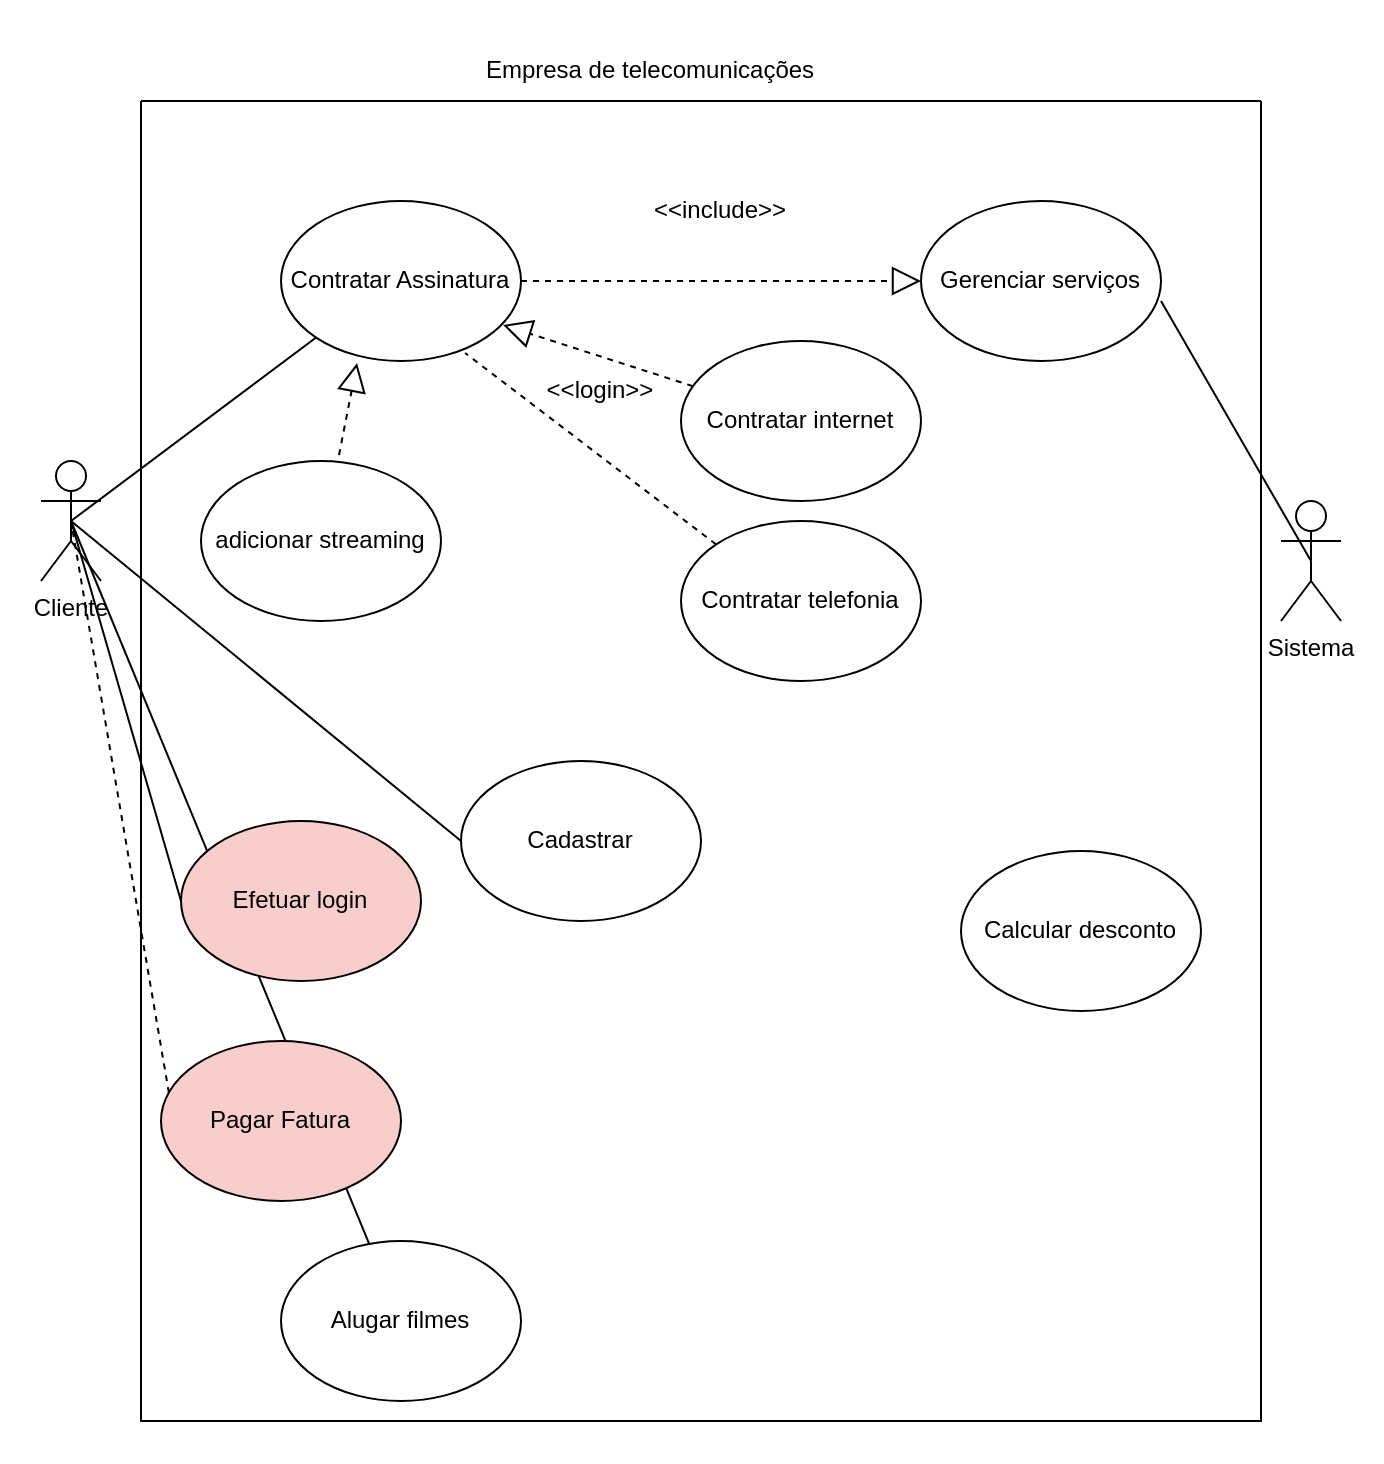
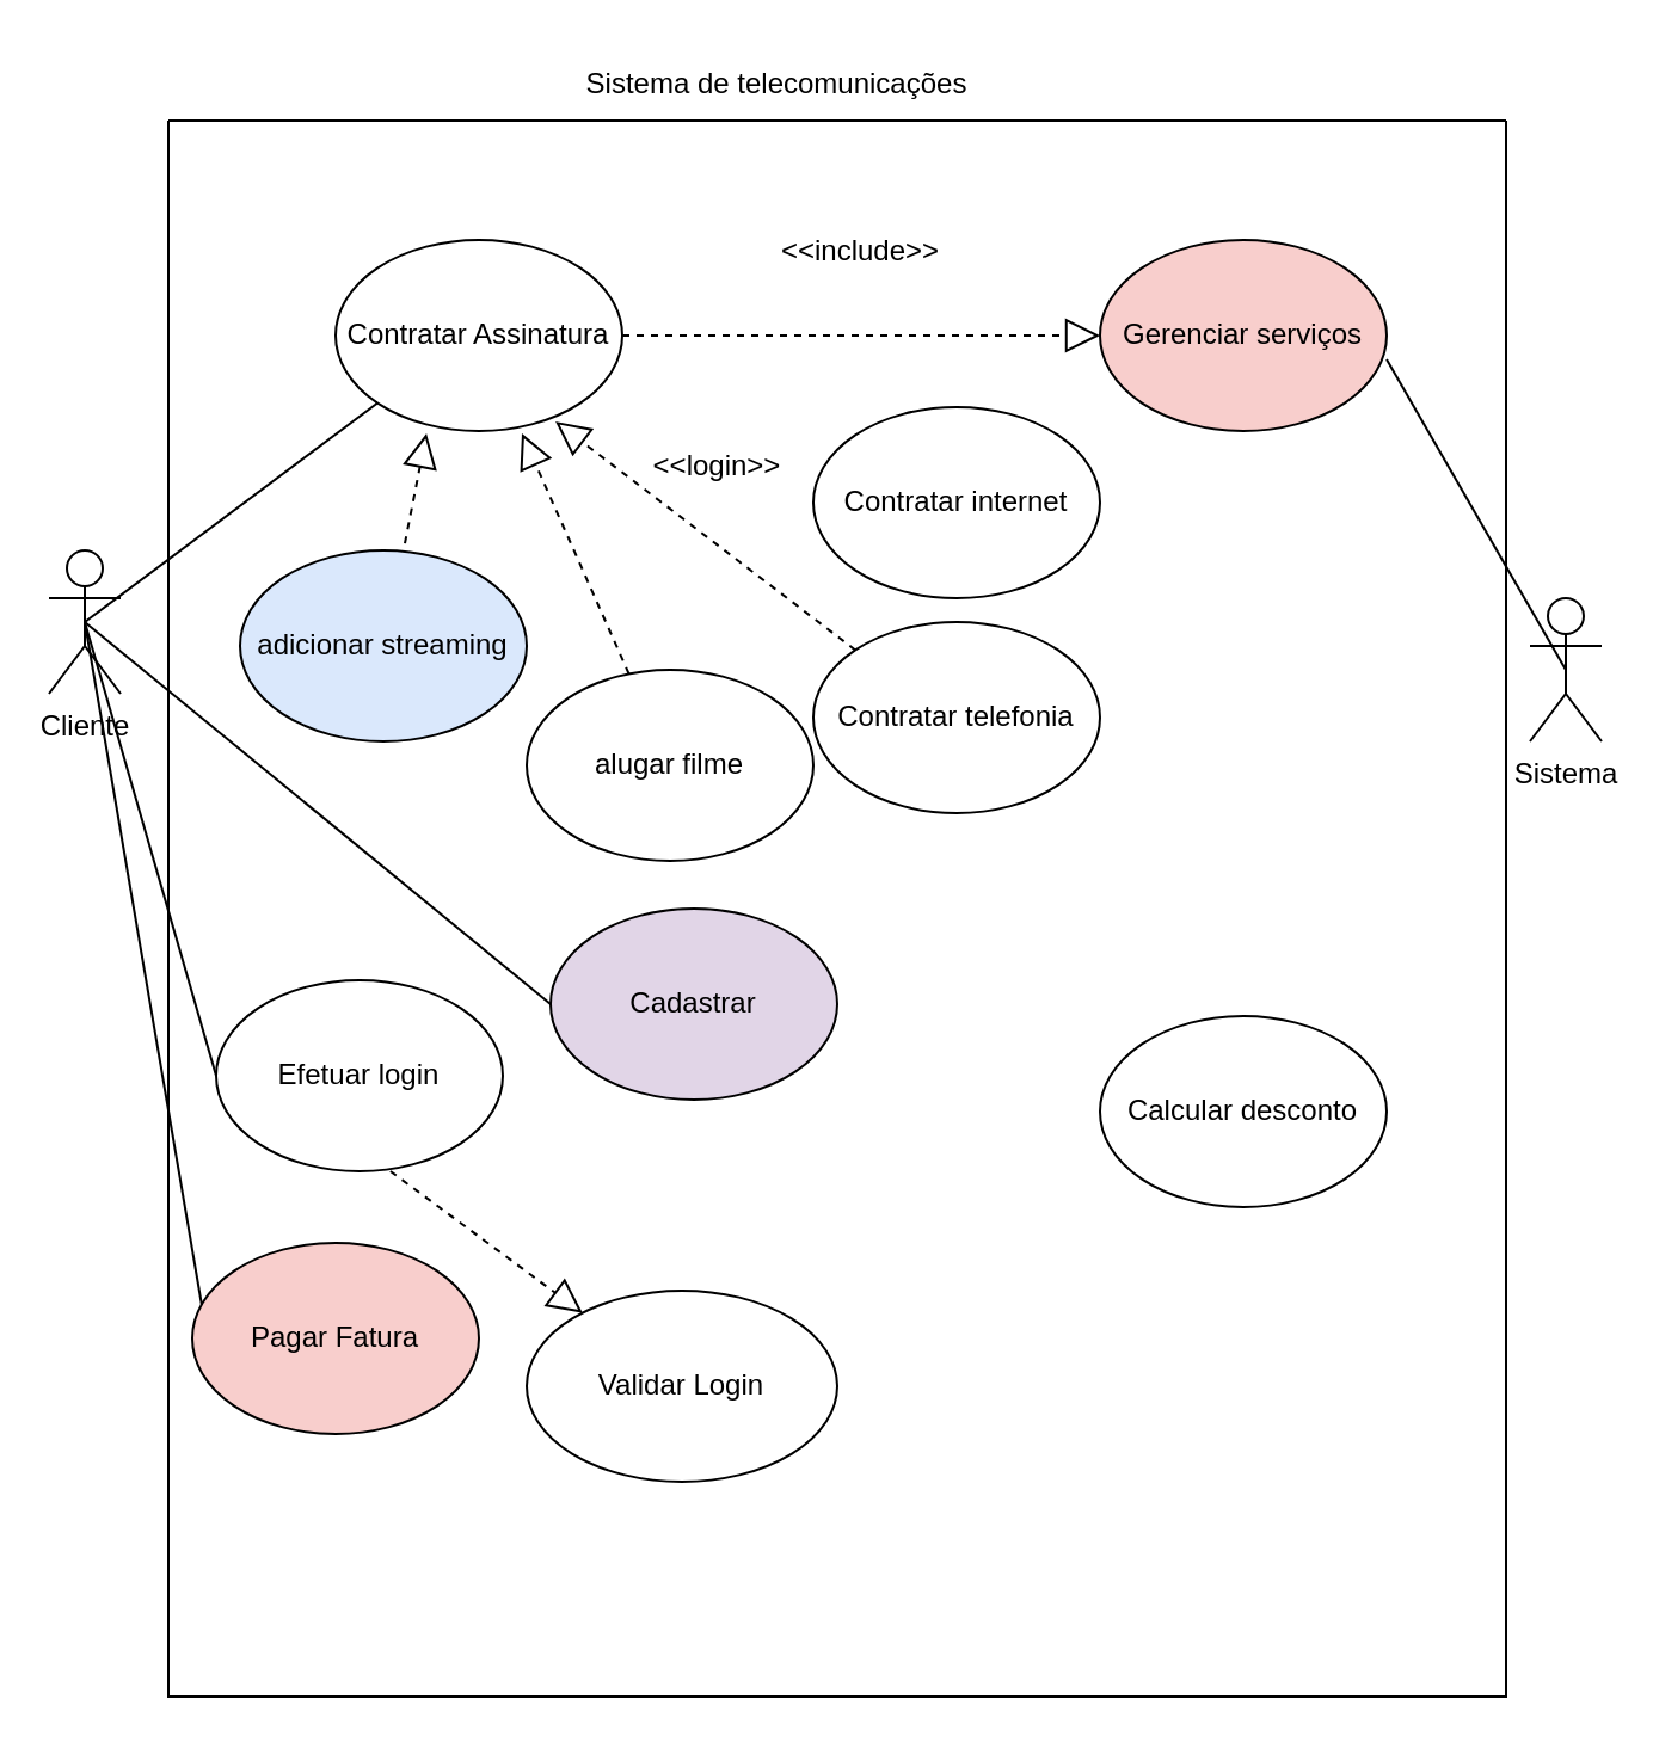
- <mxCell id="27" value="Empresa de telecomunicações" style="text;html=1;strokeColor=none;fillColor=none;align=center;verticalAlign=middle;whiteSpace=wrap;rounded=0;" parent="1" vertex="1"><mxGeometry x="220" y="20" width="210" height="30" as="geometry" /></mxCell>
+ <mxCell id="27" value="Sistema de telecomunicações" style="text;html=1;strokeColor=none;fillColor=none;align=center;verticalAlign=middle;whiteSpace=wrap;rounded=0;" parent="1" vertex="1"><mxGeometry x="220" y="20" width="210" height="30" as="geometry" /></mxCell>
- <mxCell id="8" value="Gerenciar serviços" style="ellipse;whiteSpace=wrap;html=1;" parent="5" vertex="1"><mxGeometry x="390" y="50" width="120" height="80" as="geometry" /></mxCell>
+ <mxCell id="8" value="Gerenciar serviços" style="ellipse;whiteSpace=wrap;html=1;fillColor=#f8cecc;" parent="5" vertex="1"><mxGeometry x="390" y="50" width="120" height="80" as="geometry" /></mxCell>
- <mxCell id="17" value="" style="endArrow=block;dashed=1;endFill=0;endSize=12;html=1;rounded=0;entryX=0.925;entryY=0.775;entryDx=0;entryDy=0;entryPerimeter=0;" parent="5" source="15" target="14" edge="1"><mxGeometry width="160" relative="1" as="geometry"><mxPoint x="200" y="100" as="sourcePoint" /><mxPoint x="190" y="120" as="targetPoint" /></mxGeometry></mxCell>
- <mxCell id="20" value="" style="endArrow=none;dashed=1;endFill=0;endSize=12;html=1;rounded=0;entryX=0.767;entryY=0.95;entryDx=0;entryDy=0;entryPerimeter=0;exitX=0;exitY=0;exitDx=0;exitDy=0;" parent="5" source="19" target="14" edge="1"><mxGeometry width="160" relative="1" as="geometry"><mxPoint x="243.343" y="146.019" as="sourcePoint" /><mxPoint x="150" y="120.0" as="targetPoint" /></mxGeometry></mxCell>
+ <mxCell id="20" value="" style="endArrow=block;dashed=1;endFill=0;endSize=12;html=1;rounded=0;entryX=0.767;entryY=0.95;entryDx=0;entryDy=0;entryPerimeter=0;exitX=0;exitY=0;exitDx=0;exitDy=0;" parent="5" source="19" target="14" edge="1"><mxGeometry width="160" relative="1" as="geometry"><mxPoint x="243.343" y="146.019" as="sourcePoint" /><mxPoint x="150" y="120.0" as="targetPoint" /></mxGeometry></mxCell>
+ <mxCell id="23" value="" style="endArrow=block;dashed=1;endFill=0;endSize=12;html=1;rounded=0;entryX=0.65;entryY=1.013;entryDx=0;entryDy=0;entryPerimeter=0;" parent="5" source="22" target="14" edge="1"><mxGeometry width="160" relative="1" as="geometry"><mxPoint x="297.574" y="261.716" as="sourcePoint" /><mxPoint x="172.04" y="136" as="targetPoint" /></mxGeometry></mxCell>
- <mxCell id="24" value="adicionar streaming" style="ellipse;whiteSpace=wrap;html=1;" parent="5" vertex="1"><mxGeometry x="30" y="180" width="120" height="80" as="geometry" /></mxCell>
+ <mxCell id="24" value="adicionar streaming" style="ellipse;whiteSpace=wrap;html=1;fillColor=#dae8fc;" parent="5" vertex="1"><mxGeometry x="30" y="180" width="120" height="80" as="geometry" /></mxCell>
+ <mxCell id="22" value="alugar filme" style="ellipse;whiteSpace=wrap;html=1;" parent="5" vertex="1"><mxGeometry x="150" y="230" width="120" height="80" as="geometry" /></mxCell>
- <mxCell id="30" value="" style="endArrow=none;html=1;rounded=0;exitX=0.033;exitY=0.325;exitDx=0;exitDy=0;entryX=0.5;entryY=0.5;entryDx=0;entryDy=0;entryPerimeter=0;exitPerimeter=0;dashed=1;" parent="1" source="9" target="3" edge="1"><mxGeometry width="50" height="50" relative="1" as="geometry"><mxPoint x="370" y="270" as="sourcePoint" /><mxPoint x="50" y="260" as="targetPoint" /></mxGeometry></mxCell>
+ <mxCell id="30" value="" style="endArrow=none;html=1;rounded=0;exitX=0.033;exitY=0.325;exitDx=0;exitDy=0;entryX=0.5;entryY=0.5;entryDx=0;entryDy=0;entryPerimeter=0;exitPerimeter=0;" parent="1" source="9" target="3" edge="1"><mxGeometry width="50" height="50" relative="1" as="geometry"><mxPoint x="370" y="270" as="sourcePoint" /><mxPoint x="50" y="260" as="targetPoint" /></mxGeometry></mxCell>
- <mxCell id="2" value="" style="endArrow=none;html=1;rounded=0;exitX=0.5;exitY=0.5;exitDx=0;exitDy=0;exitPerimeter=0;" edge="1" parent="1" source="3" target="21"><mxGeometry width="50" height="50" relative="1" as="geometry"><mxPoint x="45" y="270" as="sourcePoint" /><mxPoint x="240" y="430" as="targetPoint" /></mxGeometry></mxCell>
- <mxCell id="6" value="Cadastrar" style="ellipse;whiteSpace=wrap;html=1;" parent="5" vertex="1"><mxGeometry x="160" y="330" width="120" height="80" as="geometry" /></mxCell>
+ <mxCell id="6" value="Cadastrar" style="ellipse;whiteSpace=wrap;html=1;fillColor=#e1d5e7;" parent="5" vertex="1"><mxGeometry x="160" y="330" width="120" height="80" as="geometry" /></mxCell>
- <mxCell id="7" value="Efetuar login" style="ellipse;whiteSpace=wrap;html=1;fillColor=#f8cecc;" parent="5" vertex="1"><mxGeometry x="20" y="360" width="120" height="80" as="geometry" /></mxCell>
+ <mxCell id="7" value="Efetuar login" style="ellipse;whiteSpace=wrap;html=1;" parent="5" vertex="1"><mxGeometry x="20" y="360" width="120" height="80" as="geometry" /></mxCell>
- <mxCell id="13" value="Calcular desconto" style="ellipse;whiteSpace=wrap;html=1;" parent="5" vertex="1"><mxGeometry x="410" y="375" width="120" height="80" as="geometry" /></mxCell>
+ <mxCell id="13" value="Calcular desconto" style="ellipse;whiteSpace=wrap;html=1;" parent="5" vertex="1"><mxGeometry x="390" y="375" width="120" height="80" as="geometry" /></mxCell>
+ <mxCell id="11" value="" style="endArrow=block;dashed=1;endFill=0;endSize=12;html=1;rounded=0;exitX=0.608;exitY=1;exitDx=0;exitDy=0;exitPerimeter=0;" parent="5" source="7" target="10" edge="1"><mxGeometry width="160" relative="1" as="geometry"><mxPoint x="214.96" y="423" as="sourcePoint" /><mxPoint x="320.259" y="418.322" as="targetPoint" /></mxGeometry></mxCell>
+ <mxCell id="10" value="Validar Login" style="ellipse;whiteSpace=wrap;html=1;" parent="5" vertex="1"><mxGeometry x="150" y="490" width="130" height="80" as="geometry" /></mxCell>
- <mxCell id="21" value="Alugar filmes" style="ellipse;whiteSpace=wrap;html=1;" parent="5" vertex="1"><mxGeometry x="70" y="570" width="120" height="80" as="geometry" /></mxCell>
